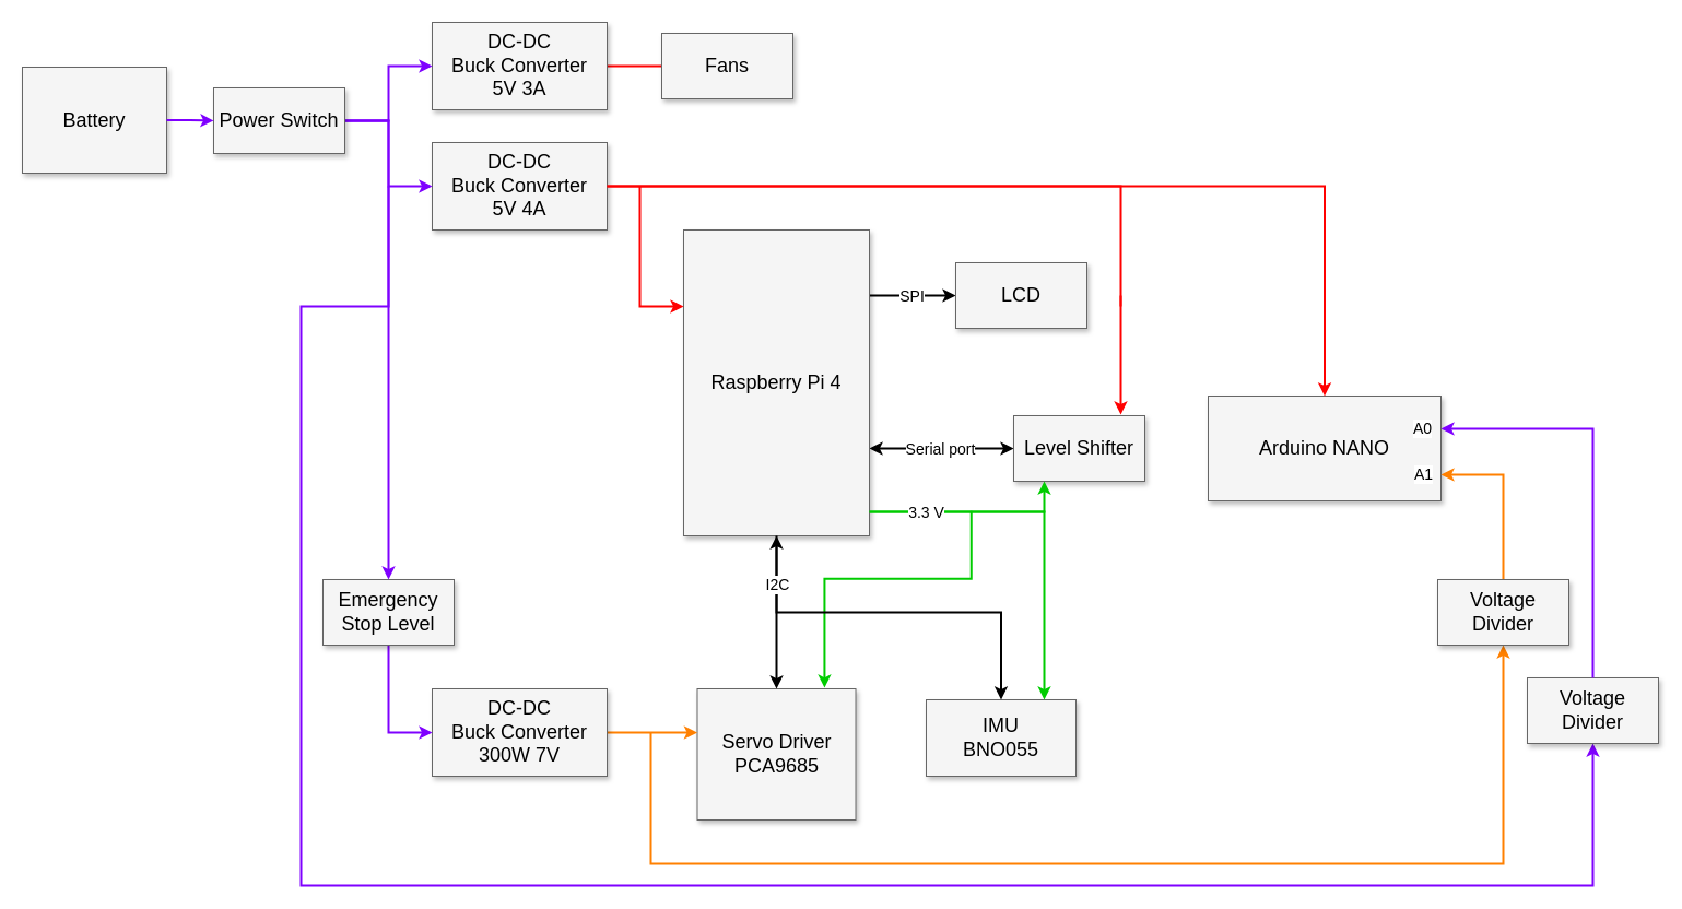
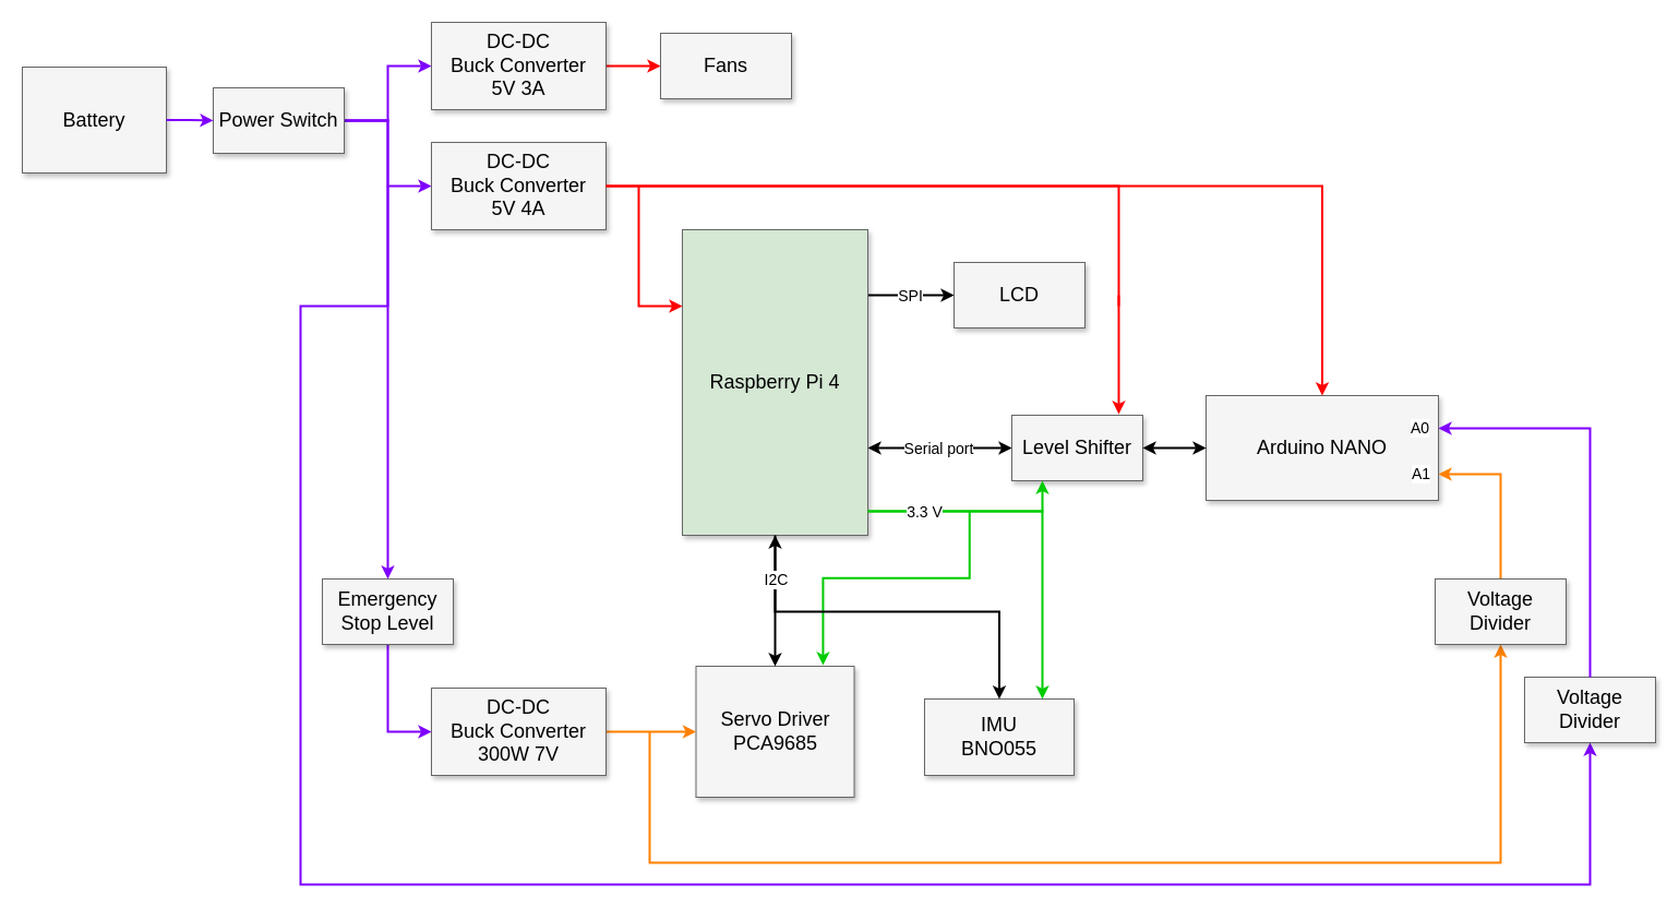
- <mxCell id="15" style="edgeStyle=orthogonalEdgeStyle;rounded=0;orthogonalLoop=1;jettySize=auto;html=1;exitX=1;exitY=0.5;exitDx=0;exitDy=0;entryX=0;entryY=0.5;entryDx=0;entryDy=0;strokeColor=#FF0000;strokeWidth=2;endArrow=none;" parent="1" source="16" target="21" edge="1"><mxGeometry relative="1" as="geometry"><mxPoint x="612" y="50" as="targetPoint" /></mxGeometry></mxCell>
+ <mxCell id="15" style="edgeStyle=orthogonalEdgeStyle;rounded=0;orthogonalLoop=1;jettySize=auto;html=1;exitX=1;exitY=0.5;exitDx=0;exitDy=0;entryX=0;entryY=0.5;entryDx=0;entryDy=0;strokeColor=#FF0000;strokeWidth=2;" parent="1" source="16" target="21" edge="1"><mxGeometry relative="1" as="geometry"><mxPoint x="612" y="50" as="targetPoint" /></mxGeometry></mxCell>
- <mxCell id="6" value="Raspberry Pi 4" style="whiteSpace=wrap;html=1;shadow=1;fontSize=18;fillColor=#f5f5f5;strokeColor=#666666;" parent="1" vertex="1"><mxGeometry x="625" y="210" width="170" height="280" as="geometry" /></mxCell>
+ <mxCell id="6" value="Raspberry Pi 4" style="whiteSpace=wrap;html=1;shadow=1;fontSize=18;fillColor=#d5e8d4;strokeColor=#666666;" parent="1" vertex="1"><mxGeometry x="625" y="210" width="170" height="280" as="geometry" /></mxCell>
+ <mxCell id="18" style="edgeStyle=elbowEdgeStyle;rounded=0;html=1;startArrow=classic;startFill=1;jettySize=auto;orthogonalLoop=1;fontSize=18;elbow=horizontal;endArrow=classic;endFill=1;entryX=0;entryY=0.5;entryDx=0;entryDy=0;exitX=1;exitY=0.5;exitDx=0;exitDy=0;strokeWidth=2;" parent="1" source="17" target="8" edge="1"><mxGeometry relative="1" as="geometry"><mxPoint x="1012" y="510" as="sourcePoint" /><mxPoint x="1132" y="510" as="targetPoint" /></mxGeometry></mxCell>
- <mxCell id="12" value="Servo Driver PCA9685" style="whiteSpace=wrap;html=1;shadow=1;fontSize=18;fillColor=#f5f5f5;strokeColor=#666666;" parent="1" vertex="1"><mxGeometry x="637.5" y="630" width="145" height="120" as="geometry" /></mxCell>
+ <mxCell id="12" value="Servo Driver PCA9685" style="whiteSpace=wrap;html=1;shadow=1;fontSize=18;fillColor=#f5f5f5;strokeColor=#666666;" parent="1" vertex="1"><mxGeometry x="637.5" y="610" width="145" height="120" as="geometry" /></mxCell>
